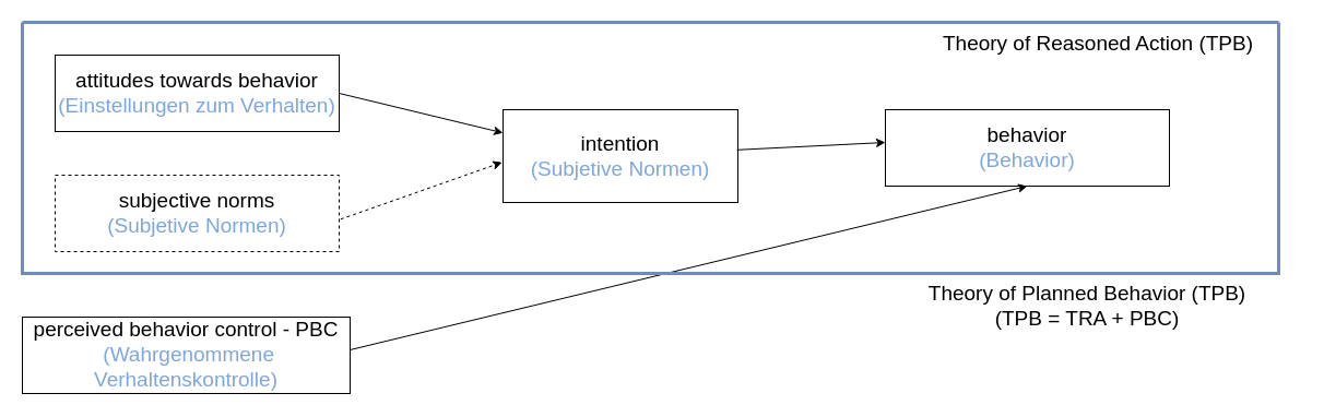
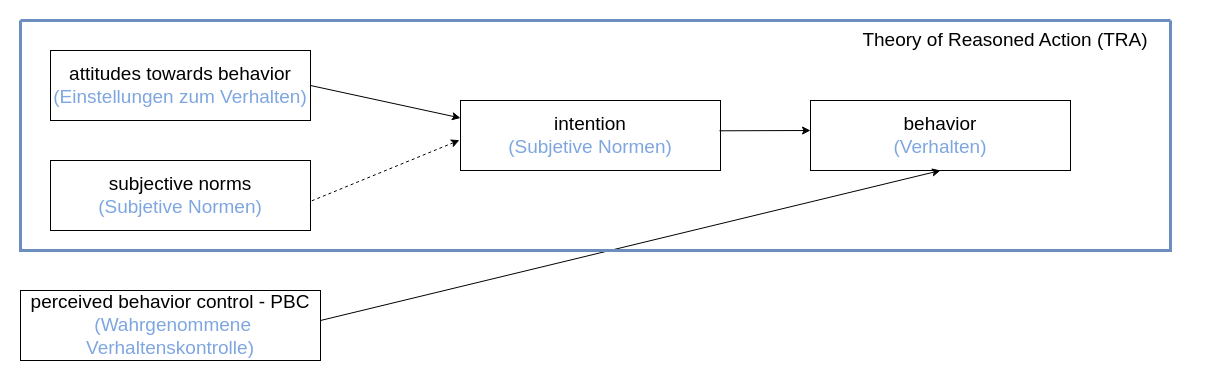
- <mxCell id="12" value="&lt;font style=&quot;font-size: 19px;&quot;&gt;Theory of Reasoned Action (TPB)&lt;/font&gt;" style="text;html=1;align=center;verticalAlign=middle;whiteSpace=wrap;rounded=0;" vertex="1" parent="11"><mxGeometry x="800" y="10" width="370" height="20" as="geometry" /></mxCell>
+ <mxCell id="12" value="&lt;font style=&quot;font-size: 19px;&quot;&gt;Theory of Reasoned Action (TRA)&lt;/font&gt;" style="text;html=1;align=center;verticalAlign=middle;whiteSpace=wrap;rounded=0;" vertex="1" parent="11"><mxGeometry x="800" y="10" width="370" height="20" as="geometry" /></mxCell>
- <mxCell id="6" value="&lt;div&gt;&lt;span style=&quot;color: rgb(0, 0, 0);&quot;&gt;&lt;font style=&quot;font-size: 19px;&quot;&gt;behavior&lt;/font&gt;&lt;/span&gt;&lt;/div&gt;&lt;div&gt;&lt;font style=&quot;font-size: 19px;&quot;&gt;&lt;span style=&quot;color: rgb(126, 166, 224);&quot;&gt;(Behavior&lt;/span&gt;&lt;span style=&quot;color: rgb(126, 166, 224);&quot;&gt;)&lt;/span&gt;&lt;/font&gt;&lt;br&gt;&lt;/div&gt;" style="rounded=0;whiteSpace=wrap;html=1;" vertex="1" parent="1"><mxGeometry x="810" y="100" width="260" height="70" as="geometry" /></mxCell>
+ <mxCell id="6" value="&lt;div&gt;&lt;span style=&quot;color: rgb(0, 0, 0);&quot;&gt;&lt;font style=&quot;font-size: 19px;&quot;&gt;behavior&lt;/font&gt;&lt;/span&gt;&lt;/div&gt;&lt;div&gt;&lt;font style=&quot;font-size: 19px;&quot;&gt;&lt;span style=&quot;color: rgb(126, 166, 224);&quot;&gt;(Verhalten&lt;/span&gt;&lt;span style=&quot;color: rgb(126, 166, 224);&quot;&gt;)&lt;/span&gt;&lt;/font&gt;&lt;br&gt;&lt;/div&gt;" style="rounded=0;whiteSpace=wrap;html=1;" vertex="1" parent="1"><mxGeometry x="810" y="100" width="260" height="70" as="geometry" /></mxCell>
- <mxCell id="5" value="&lt;div&gt;&lt;font style=&quot;font-size: 19px;&quot;&gt;intention&lt;/font&gt;&lt;/div&gt;&lt;div&gt;&lt;font style=&quot;font-size: 19px;&quot;&gt;&lt;span style=&quot;color: rgb(126, 166, 224);&quot;&gt;(Subjetive Normen&lt;/span&gt;&lt;span style=&quot;color: rgb(126, 166, 224);&quot;&gt;)&lt;/span&gt;&lt;/font&gt;&lt;br&gt;&lt;/div&gt;" style="rounded=0;whiteSpace=wrap;html=1;" vertex="1" parent="1"><mxGeometry x="460" y="100" width="215" height="85" as="geometry" /></mxCell>
+ <mxCell id="5" value="&lt;div&gt;&lt;font style=&quot;font-size: 19px;&quot;&gt;intention&lt;/font&gt;&lt;/div&gt;&lt;div&gt;&lt;font style=&quot;font-size: 19px;&quot;&gt;&lt;span style=&quot;color: rgb(126, 166, 224);&quot;&gt;(Subjetive Normen&lt;/span&gt;&lt;span style=&quot;color: rgb(126, 166, 224);&quot;&gt;)&lt;/span&gt;&lt;/font&gt;&lt;br&gt;&lt;/div&gt;" style="rounded=0;whiteSpace=wrap;html=1;" vertex="1" parent="1"><mxGeometry x="460" y="100" width="260" height="70" as="geometry" /></mxCell>
- <mxCell id="3" value="&lt;div&gt;&lt;font style=&quot;font-size: 19px;&quot;&gt;subjective norms&lt;/font&gt;&lt;/div&gt;&lt;div&gt;&lt;font style=&quot;font-size: 19px;&quot;&gt;&lt;span style=&quot;color: rgb(126, 166, 224);&quot;&gt;(Subjetive Normen&lt;/span&gt;&lt;span style=&quot;color: rgb(126, 166, 224);&quot;&gt;)&lt;/span&gt;&lt;/font&gt;&lt;/div&gt;" style="rounded=0;whiteSpace=wrap;html=1;dashed=1;" vertex="1" parent="1"><mxGeometry x="50" y="160" width="260" height="70" as="geometry" /></mxCell>
+ <mxCell id="3" value="&lt;div&gt;&lt;font style=&quot;font-size: 19px;&quot;&gt;subjective norms&lt;/font&gt;&lt;/div&gt;&lt;div&gt;&lt;font style=&quot;font-size: 19px;&quot;&gt;&lt;span style=&quot;color: rgb(126, 166, 224);&quot;&gt;(Subjetive Normen&lt;/span&gt;&lt;span style=&quot;color: rgb(126, 166, 224);&quot;&gt;)&lt;/span&gt;&lt;/font&gt;&lt;/div&gt;" style="rounded=0;whiteSpace=wrap;html=1;" vertex="1" parent="1"><mxGeometry x="50" y="160" width="260" height="70" as="geometry" /></mxCell>
- <mxCell id="13" value="&lt;font style=&quot;font-size: 19px;&quot;&gt;Theory of Planned Behavior (TPB)&lt;/font&gt;&lt;div&gt;&lt;font style=&quot;font-size: 19px;&quot;&gt;(TPB = TRA + PBC)&lt;/font&gt;&lt;/div&gt;" style="text;html=1;align=center;verticalAlign=middle;whiteSpace=wrap;rounded=0;" vertex="1" parent="1"><mxGeometry x="810" y="270" width="370" height="20" as="geometry" /></mxCell>
